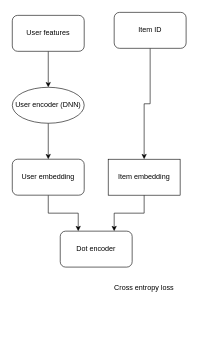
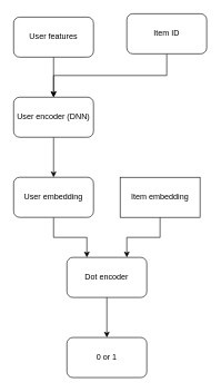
- <mxCell id="4" style="edgeStyle=orthogonalEdgeStyle;rounded=0;orthogonalLoop=1;jettySize=auto;html=1;exitX=0.5;exitY=1;exitDx=0;exitDy=0;entryX=0.5;entryY=0;entryDx=0;entryDy=0;" parent="1" source="5" target="11" edge="1"><mxGeometry relative="1" as="geometry" /></mxCell>
+ <mxCell id="4" style="edgeStyle=orthogonalEdgeStyle;rounded=0;orthogonalLoop=1;jettySize=auto;html=1;exitX=0.5;exitY=1;exitDx=0;exitDy=0;" parent="1" source="5" target="7" edge="1"><mxGeometry relative="1" as="geometry" /></mxCell>
- <mxCell id="7" value="User encoder (DNN)" style="ellipse;whiteSpace=wrap;html=1;" parent="1" vertex="1"><mxGeometry x="20" y="145" width="120" height="60" as="geometry" /></mxCell>
+ <mxCell id="7" value="User encoder (DNN)" style="rounded=1;whiteSpace=wrap;html=1;" parent="1" vertex="1"><mxGeometry x="20" y="145" width="120" height="60" as="geometry" /></mxCell>
- <mxCell id="15" value="Cross entropy loss" style="text;html=1;strokeColor=none;fillColor=none;align=center;verticalAlign=middle;whiteSpace=wrap;rounded=0;" parent="1" vertex="1"><mxGeometry x="180" y="465" width="120" height="30" as="geometry" /></mxCell>
+ <mxCell id="12" style="edgeStyle=orthogonalEdgeStyle;rounded=0;orthogonalLoop=1;jettySize=auto;html=1;exitX=0.5;exitY=1;exitDx=0;exitDy=0;entryX=0.5;entryY=0;entryDx=0;entryDy=0;" parent="1" source="13" target="14" edge="1"><mxGeometry relative="1" as="geometry" /></mxCell>
+ <mxCell id="14" value="0 or 1" style="rounded=1;whiteSpace=wrap;html=1;" parent="1" vertex="1"><mxGeometry x="100" y="505" width="120" height="60" as="geometry" /></mxCell>
